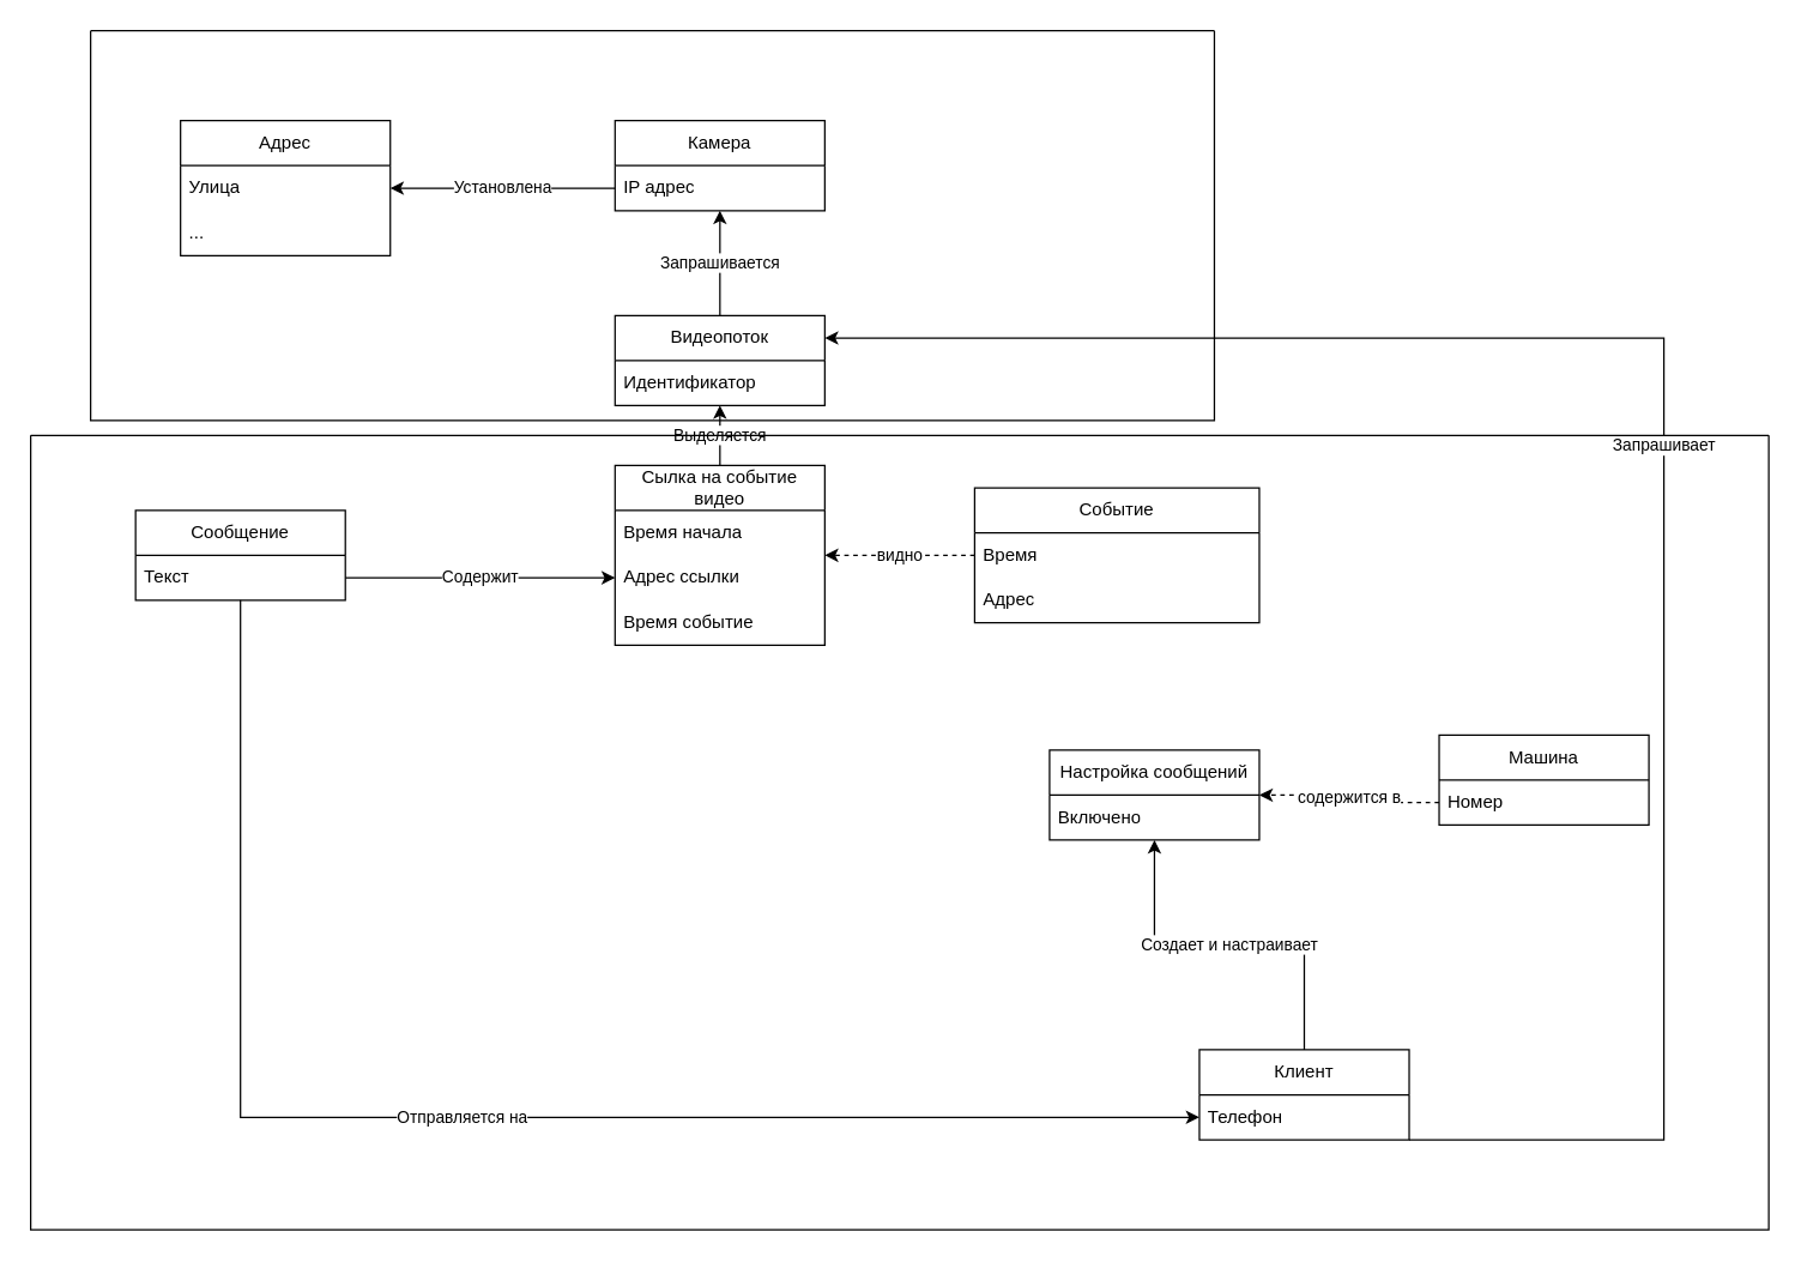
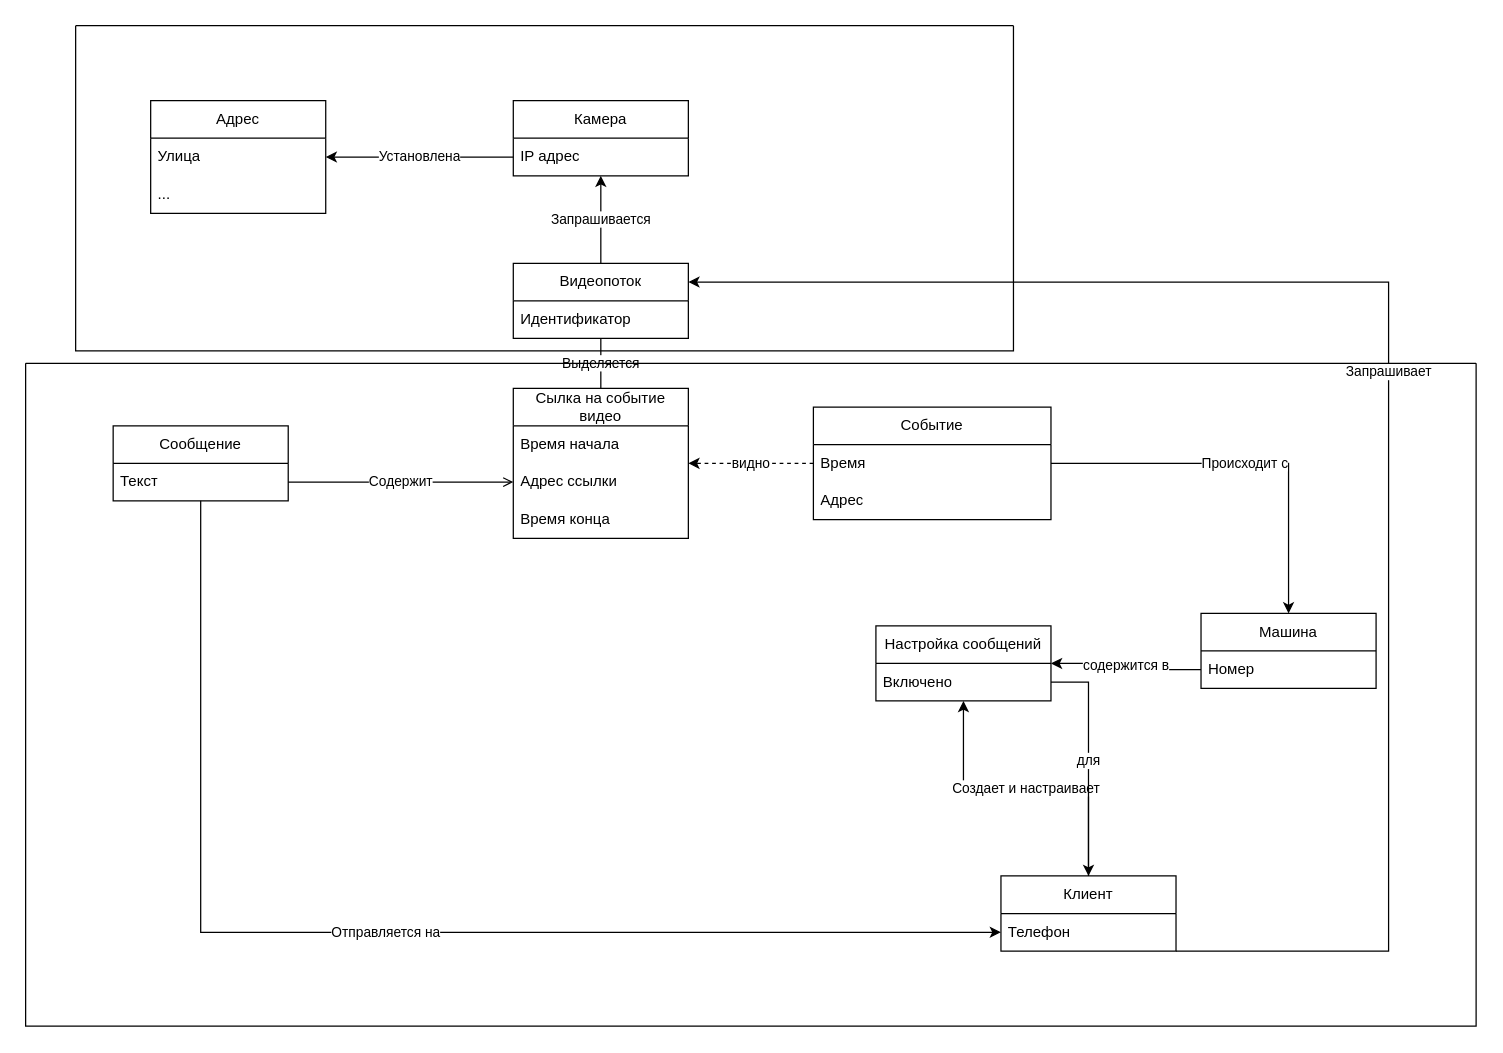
- <mxCell id="15" value="Выделяется" style="edgeStyle=orthogonalEdgeStyle;rounded=0;orthogonalLoop=1;jettySize=auto;html=1;" parent="1" source="16" target="24" edge="1"><mxGeometry relative="1" as="geometry" /></mxCell>
+ <mxCell id="15" value="Выделяется" style="edgeStyle=orthogonalEdgeStyle;rounded=0;orthogonalLoop=1;jettySize=auto;html=1;endArrow=none;" parent="1" source="16" target="24" edge="1"><mxGeometry relative="1" as="geometry" /></mxCell>
+ <mxCell id="10" value="Происходит с" style="edgeStyle=orthogonalEdgeStyle;rounded=0;orthogonalLoop=1;jettySize=auto;html=1;" parent="1" source="12" target="2" edge="1"><mxGeometry relative="1" as="geometry" /></mxCell>
- <mxCell id="29" value="Содержит" style="edgeStyle=orthogonalEdgeStyle;rounded=0;orthogonalLoop=1;jettySize=auto;html=1;" parent="1" source="9" target="18" edge="1"><mxGeometry relative="1" as="geometry" /></mxCell>
+ <mxCell id="29" value="Содержит" style="edgeStyle=orthogonalEdgeStyle;rounded=0;orthogonalLoop=1;jettySize=auto;html=1;endArrow=open;" parent="1" source="9" target="18" edge="1"><mxGeometry relative="1" as="geometry" /></mxCell>
- <mxCell id="19" value="Время событие" style="text;strokeColor=none;fillColor=none;align=left;verticalAlign=middle;spacingLeft=4;spacingRight=4;overflow=hidden;points=[[0,0.5],[1,0.5]];portConstraint=eastwest;rotatable=0;whiteSpace=wrap;html=1;" parent="16" vertex="1"><mxGeometry y="90" width="140" height="30" as="geometry" /></mxCell>
+ <mxCell id="19" value="Время конца" style="text;strokeColor=none;fillColor=none;align=left;verticalAlign=middle;spacingLeft=4;spacingRight=4;overflow=hidden;points=[[0,0.5],[1,0.5]];portConstraint=eastwest;rotatable=0;whiteSpace=wrap;html=1;" parent="16" vertex="1"><mxGeometry y="90" width="140" height="30" as="geometry" /></mxCell>
- <mxCell id="33" value="содержится в" style="edgeStyle=orthogonalEdgeStyle;rounded=0;orthogonalLoop=1;jettySize=auto;html=1;dashed=1;" parent="1" source="3" target="31" edge="1"><mxGeometry relative="1" as="geometry" /></mxCell>
+ <mxCell id="33" value="содержится в" style="edgeStyle=orthogonalEdgeStyle;rounded=0;orthogonalLoop=1;jettySize=auto;html=1;" parent="1" source="3" target="31" edge="1"><mxGeometry relative="1" as="geometry" /></mxCell>
+ <mxCell id="34" value="для" style="edgeStyle=orthogonalEdgeStyle;rounded=0;orthogonalLoop=1;jettySize=auto;html=1;" parent="1" source="32" target="5" edge="1"><mxGeometry relative="1" as="geometry" /></mxCell>
